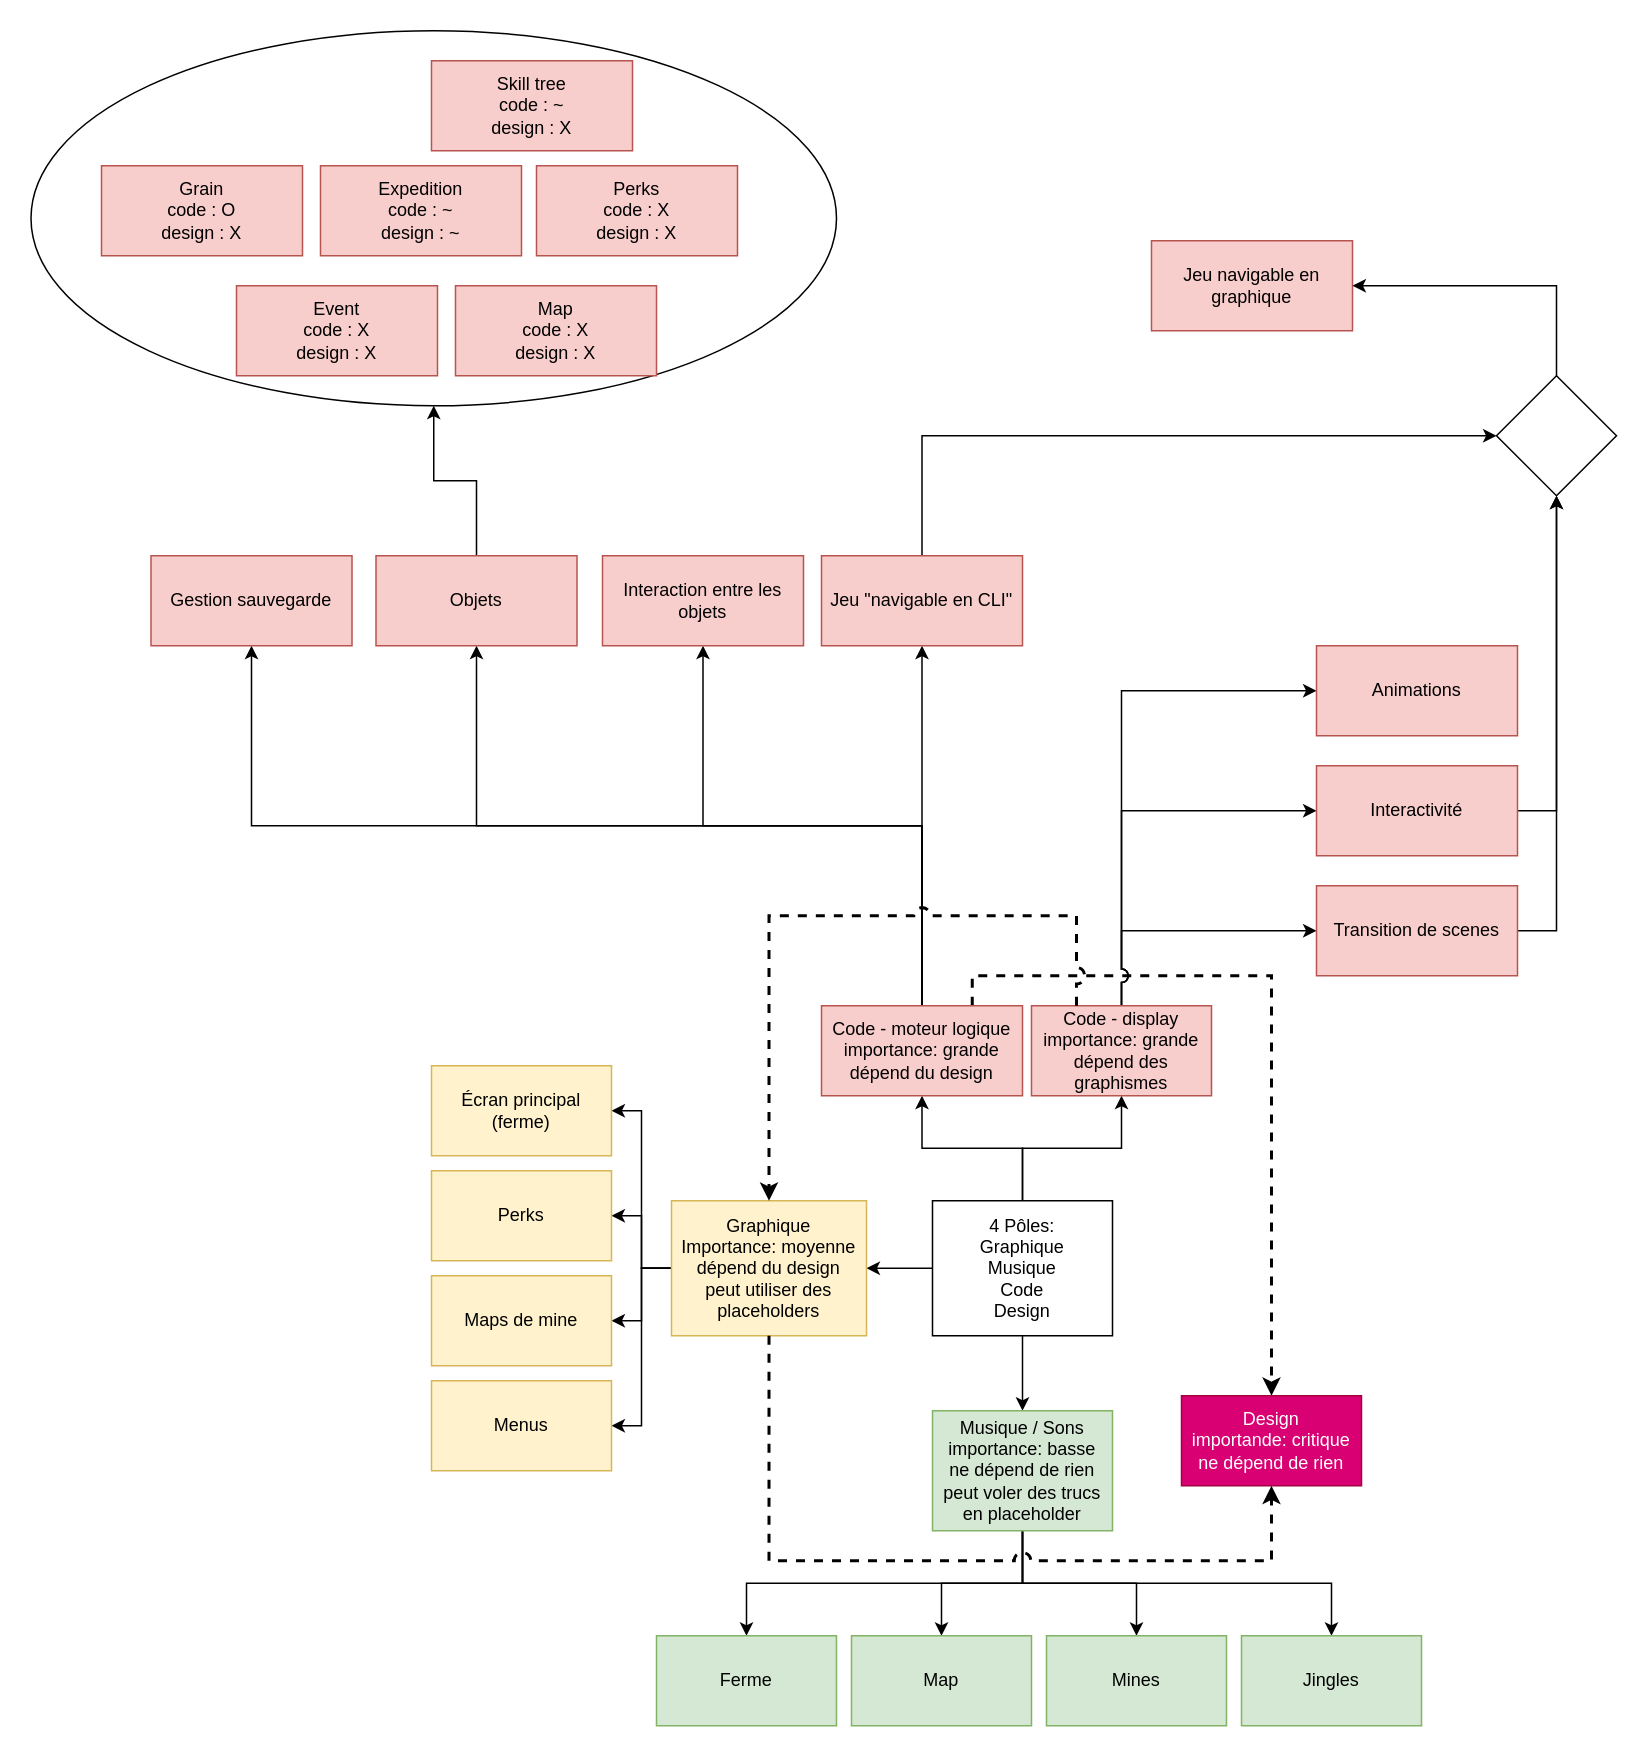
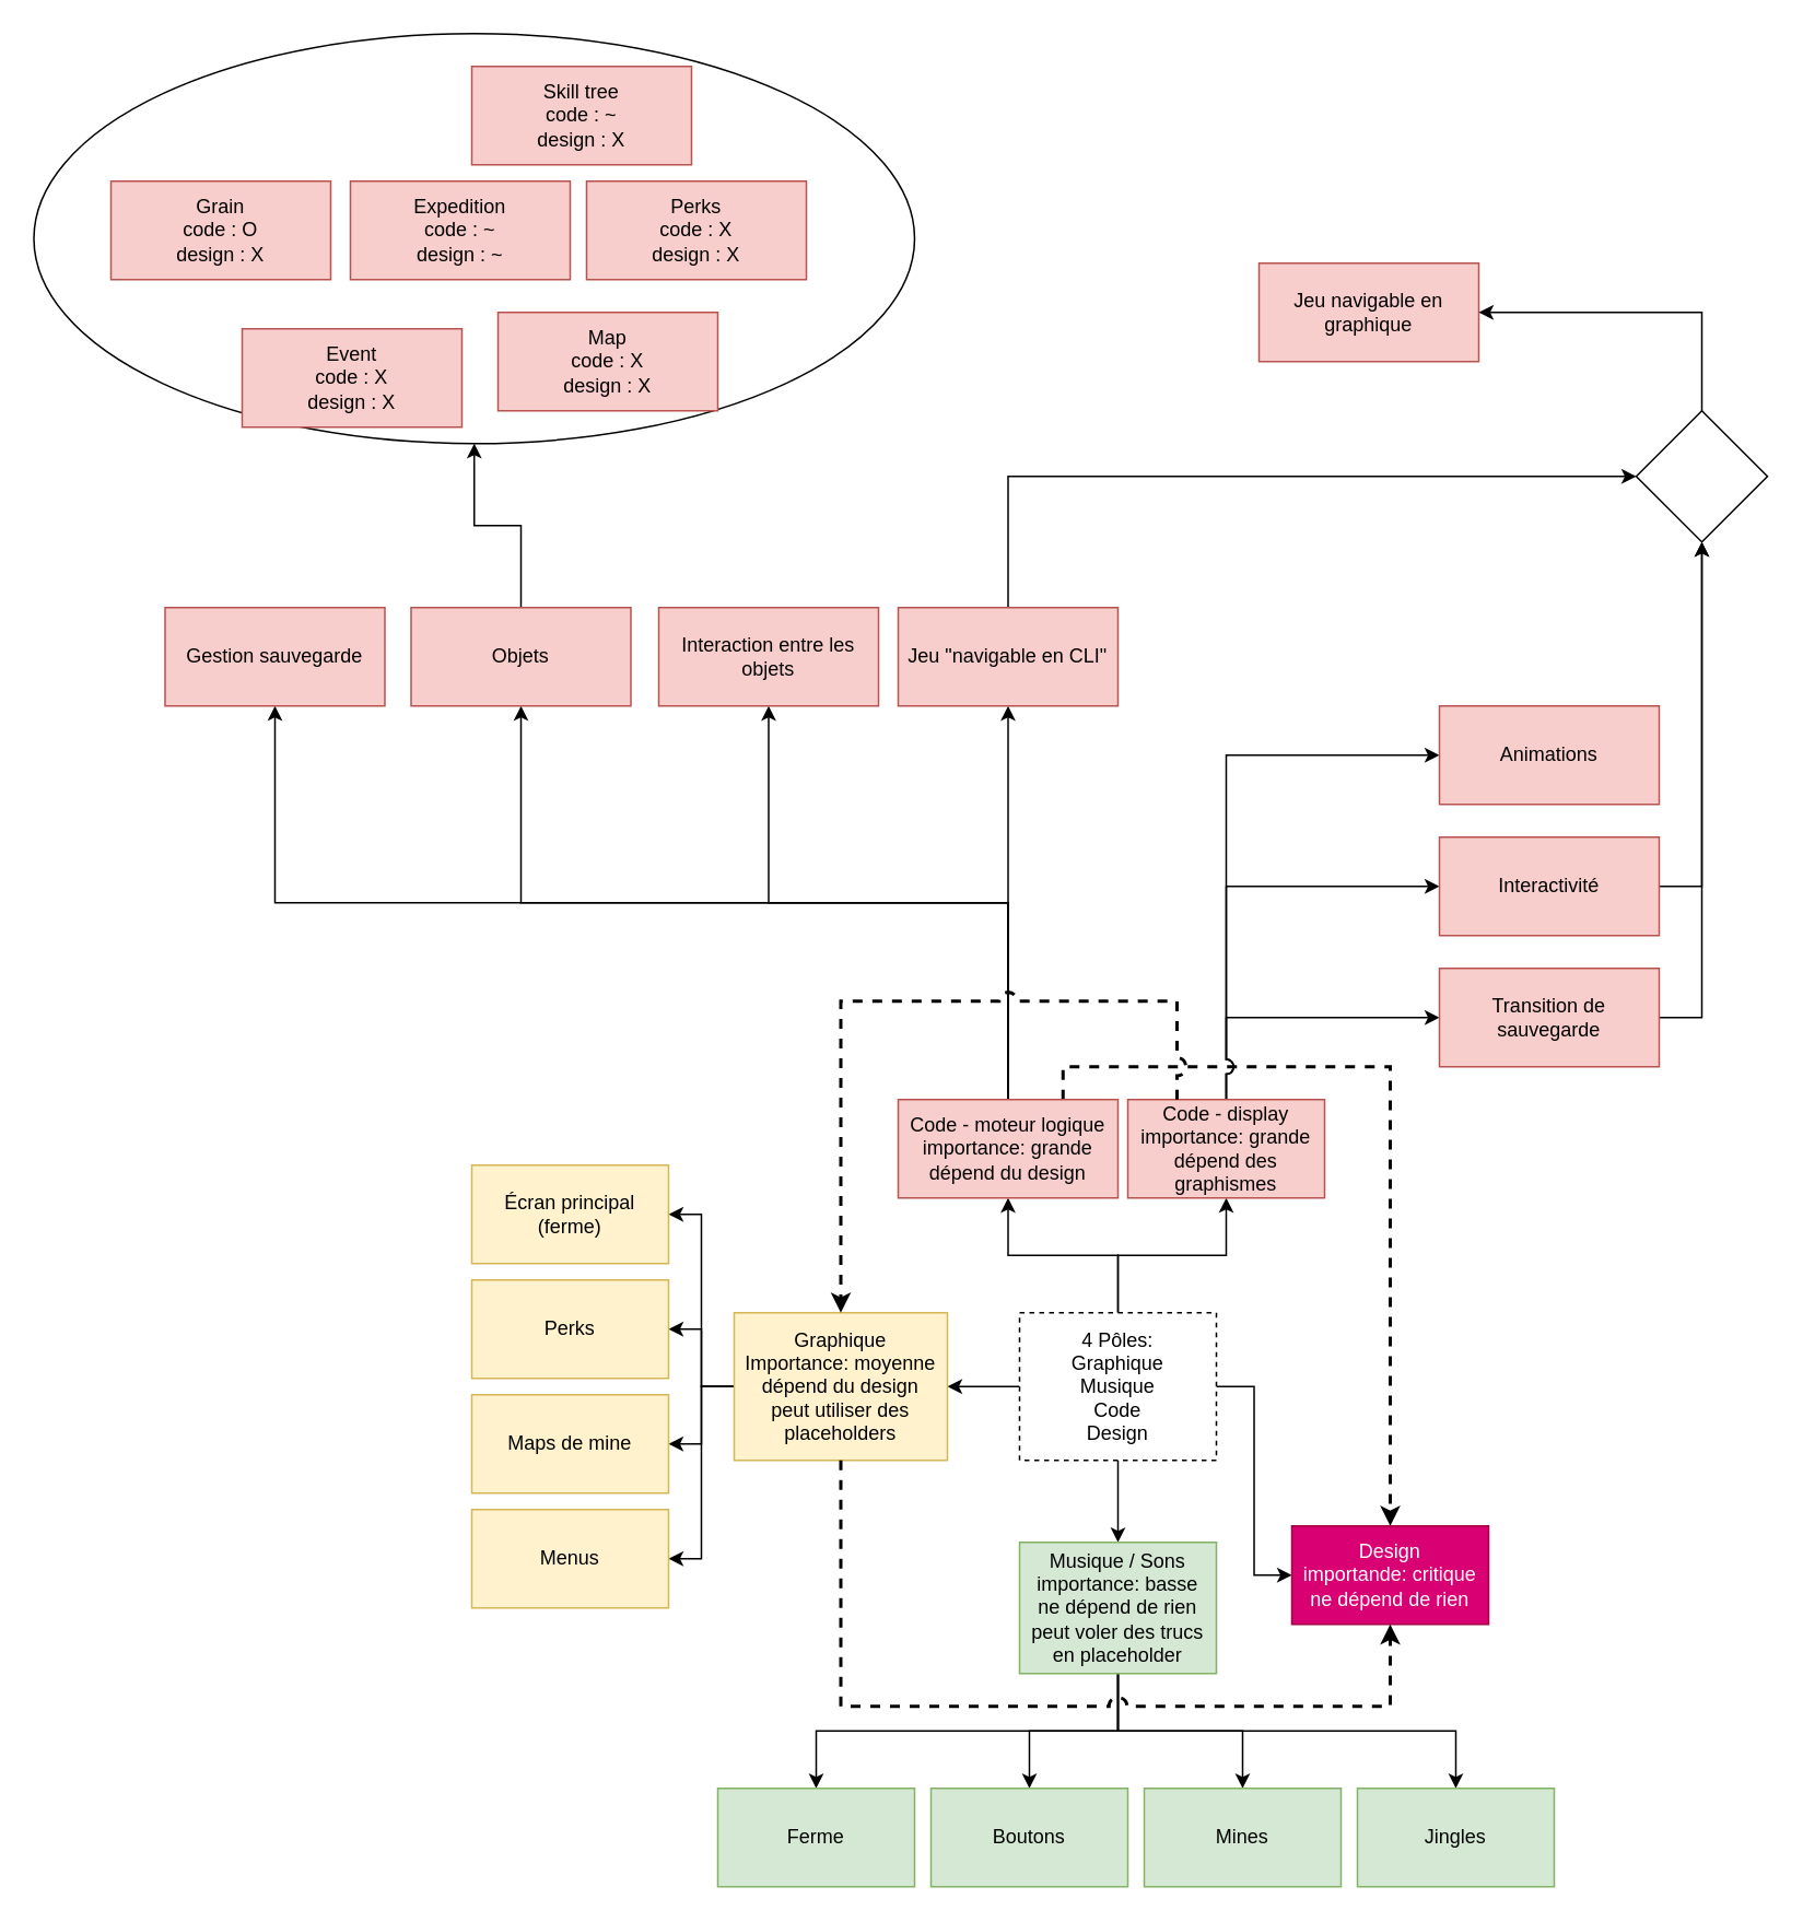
- <mxCell id="56" value="&lt;div&gt;Event&lt;/div&gt;&lt;div&gt;&lt;div&gt;code : X&lt;br&gt;&lt;/div&gt;design : X&lt;/div&gt;" style="rounded=0;whiteSpace=wrap;html=1;fillColor=#f8cecc;strokeColor=#b85450;" vertex="1" parent="1"><mxGeometry x="157" y="190" width="134" height="60" as="geometry" /></mxCell>
+ <mxCell id="56" value="&lt;div&gt;Event&lt;/div&gt;&lt;div&gt;&lt;div&gt;code : X&lt;br&gt;&lt;/div&gt;design : X&lt;/div&gt;" style="rounded=0;whiteSpace=wrap;html=1;fillColor=#f8cecc;strokeColor=#b85450;" vertex="1" parent="1"><mxGeometry x="147" y="200" width="134" height="60" as="geometry" /></mxCell>
- <mxCell id="50" value="Transition de scenes" style="rounded=0;whiteSpace=wrap;html=1;fillColor=#f8cecc;strokeColor=#b85450;" vertex="1" parent="1"><mxGeometry x="877" y="590" width="134" height="60" as="geometry" /></mxCell>
+ <mxCell id="50" value="Transition de sauvegarde" style="rounded=0;whiteSpace=wrap;html=1;fillColor=#f8cecc;strokeColor=#b85450;" vertex="1" parent="1"><mxGeometry x="877" y="590" width="134" height="60" as="geometry" /></mxCell>
- <mxCell id="8" value="&lt;div&gt;4 Pôles:&lt;/div&gt;&lt;div&gt;Graphique&lt;/div&gt;&lt;div&gt;Musique&lt;/div&gt;&lt;div&gt;Code&lt;/div&gt;&lt;div&gt;Design&lt;br&gt;&lt;/div&gt;" style="rounded=0;whiteSpace=wrap;html=1;" vertex="1" parent="1"><mxGeometry x="621" y="800" width="120" height="90" as="geometry" /></mxCell>
+ <mxCell id="8" value="&lt;div&gt;4 Pôles:&lt;/div&gt;&lt;div&gt;Graphique&lt;/div&gt;&lt;div&gt;Musique&lt;/div&gt;&lt;div&gt;Code&lt;/div&gt;&lt;div&gt;Design&lt;br&gt;&lt;/div&gt;" style="rounded=0;whiteSpace=wrap;html=1;dashed=1;" vertex="1" parent="1"><mxGeometry x="621" y="800" width="120" height="90" as="geometry" /></mxCell>
+ <mxCell id="6" style="edgeStyle=orthogonalEdgeStyle;rounded=0;orthogonalLoop=1;jettySize=auto;html=1;exitX=1;exitY=0.5;exitDx=0;exitDy=0;entryX=0;entryY=0.5;entryDx=0;entryDy=0;" edge="1" parent="1" source="8" target="24"><mxGeometry relative="1" as="geometry" /></mxCell>
- <mxCell id="36" value="Map" style="rounded=0;whiteSpace=wrap;html=1;fillColor=#d5e8d4;strokeColor=#82b366;" vertex="1" parent="1"><mxGeometry x="567" y="1090" width="120" height="60" as="geometry" /></mxCell>
+ <mxCell id="36" value="Boutons" style="rounded=0;whiteSpace=wrap;html=1;fillColor=#d5e8d4;strokeColor=#82b366;" vertex="1" parent="1"><mxGeometry x="567" y="1090" width="120" height="60" as="geometry" /></mxCell>
